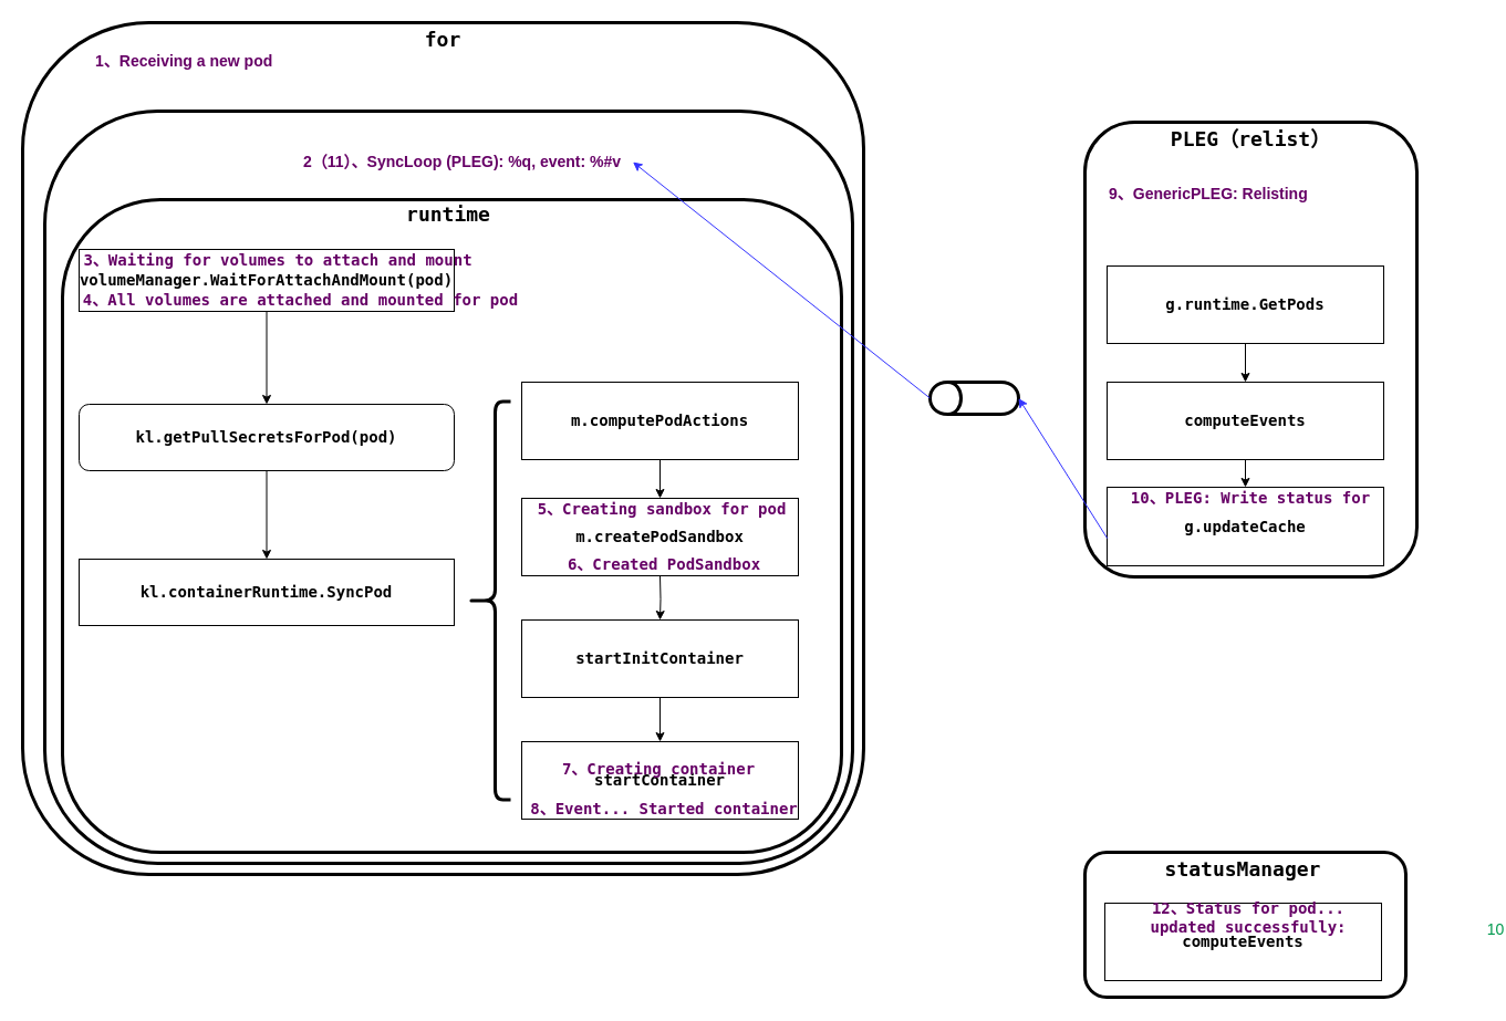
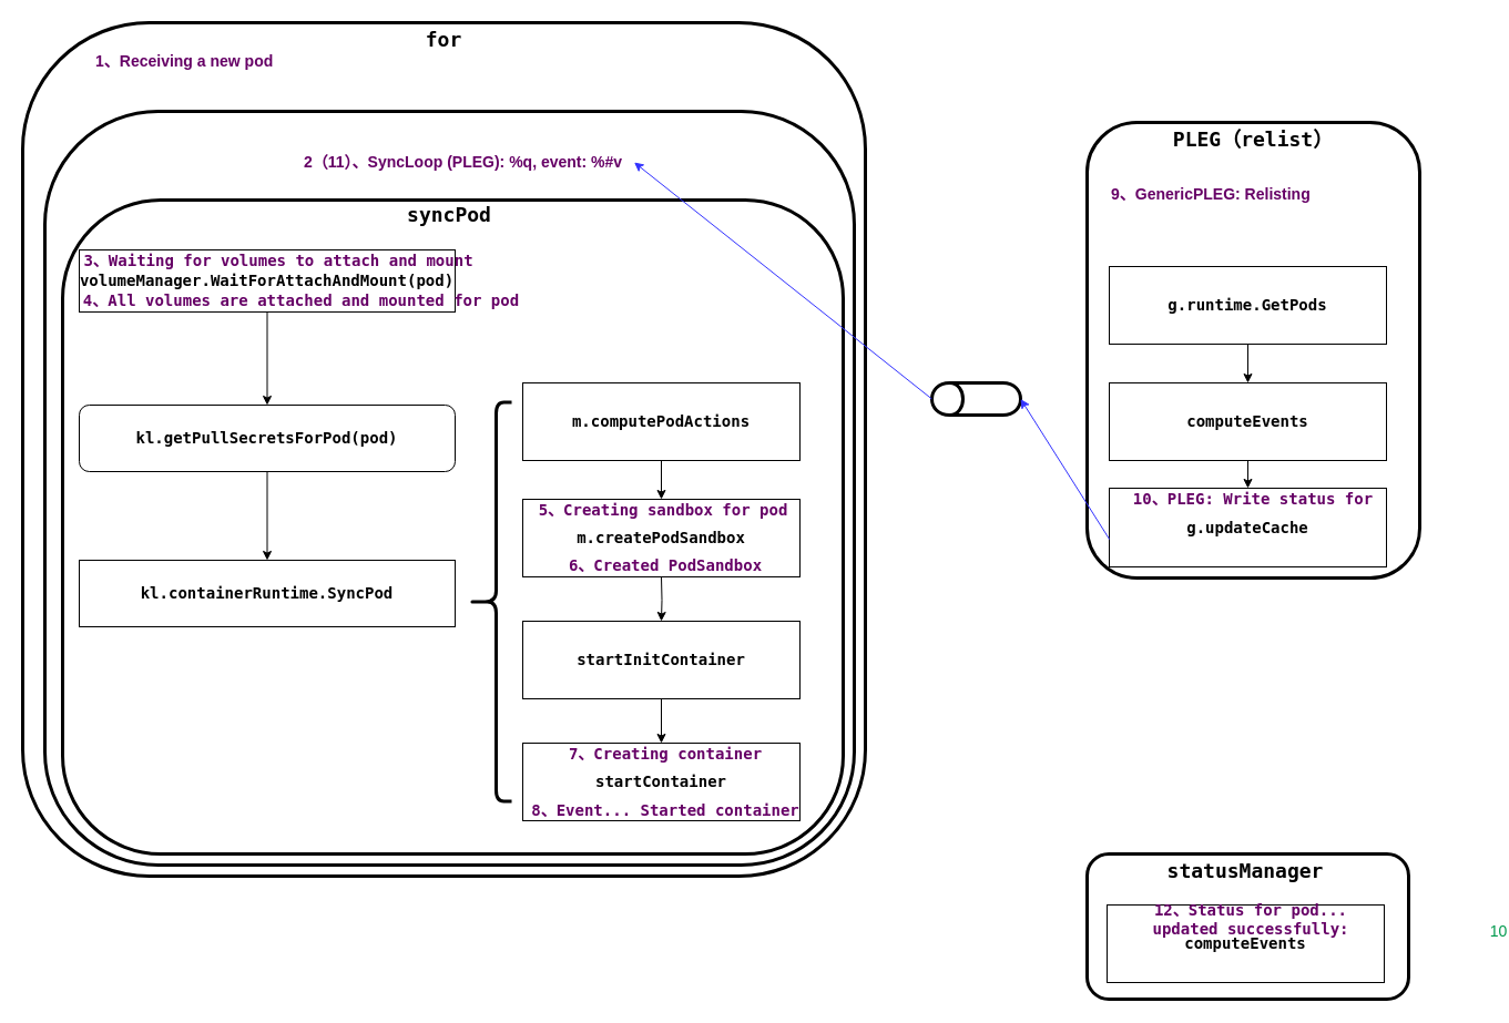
- <mxCell id="34" value="&lt;pre&gt;&lt;span&gt;&lt;b&gt;&lt;font style=&quot;font-size: 18px&quot;&gt;runtime&lt;/font&gt;&lt;/b&gt;&lt;/span&gt;&lt;br&gt;&lt;/pre&gt;" style="text;html=1;strokeColor=none;fillColor=none;align=center;verticalAlign=middle;whiteSpace=wrap;rounded=0;" vertex="1" parent="1"><mxGeometry x="322" y="178" width="166" height="30" as="geometry" /></mxCell>
+ <mxCell id="34" value="&lt;pre&gt;&lt;span&gt;&lt;b&gt;&lt;font style=&quot;font-size: 18px&quot;&gt;syncPod&lt;/font&gt;&lt;/b&gt;&lt;/span&gt;&lt;br&gt;&lt;/pre&gt;" style="text;html=1;strokeColor=none;fillColor=none;align=center;verticalAlign=middle;whiteSpace=wrap;rounded=0;" vertex="1" parent="1"><mxGeometry x="322" y="178" width="166" height="30" as="geometry" /></mxCell>
- <mxCell id="21" value="&lt;pre&gt;&lt;span&gt;&lt;font color=&quot;#660066&quot; style=&quot;font-size: 14px&quot;&gt;&lt;b&gt;7、Creating container&lt;/b&gt;&lt;/font&gt;&lt;/span&gt;&lt;/pre&gt;" style="text;html=1;strokeColor=none;fillColor=none;align=center;verticalAlign=middle;whiteSpace=wrap;rounded=0;" vertex="1" parent="1"><mxGeometry x="505" y="685" width="180" height="20" as="geometry" /></mxCell>
+ <mxCell id="21" value="&lt;pre&gt;&lt;span&gt;&lt;font color=&quot;#660066&quot; style=&quot;font-size: 14px&quot;&gt;&lt;b&gt;7、Creating container&lt;/b&gt;&lt;/font&gt;&lt;/span&gt;&lt;/pre&gt;" style="text;html=1;strokeColor=none;fillColor=none;align=center;verticalAlign=middle;whiteSpace=wrap;rounded=0;" vertex="1" parent="1"><mxGeometry x="510" y="670" width="180" height="20" as="geometry" /></mxCell>
